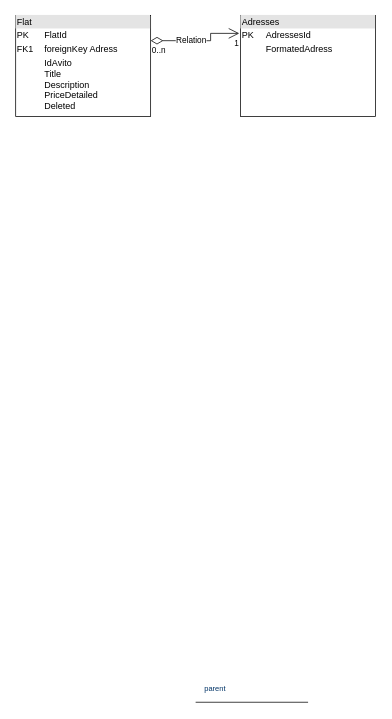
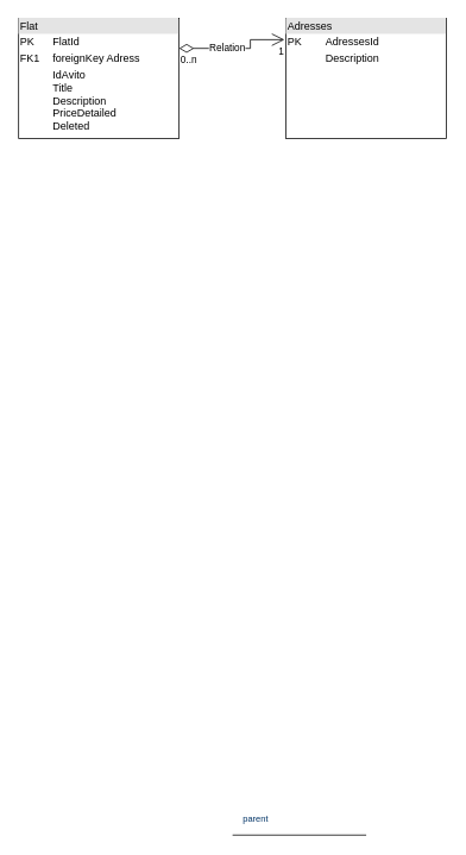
- <mxCell id="5" value="&lt;div style=&quot;box-sizing:border-box;width:100%;background:#e4e4e4;padding:2px;&quot;&gt;Adresses&lt;/div&gt;&lt;table style=&quot;width:100%;font-size:1em;&quot; cellpadding=&quot;2&quot; cellspacing=&quot;0&quot;&gt;&lt;tbody&gt;&lt;tr&gt;&lt;td&gt;PK&lt;/td&gt;&lt;td&gt;AdressesId&lt;/td&gt;&lt;/tr&gt;&lt;tr&gt;&lt;td&gt;&lt;br&gt;&lt;/td&gt;&lt;td&gt;FormatedAdress&lt;/td&gt;&lt;/tr&gt;&lt;/tbody&gt;&lt;/table&gt;" style="verticalAlign=top;align=left;overflow=fill;html=1;" vertex="1" parent="1"><mxGeometry x="320" y="20" width="180" height="135" as="geometry" /></mxCell>
+ <mxCell id="5" value="&lt;div style=&quot;box-sizing:border-box;width:100%;background:#e4e4e4;padding:2px;&quot;&gt;Adresses&lt;/div&gt;&lt;table style=&quot;width:100%;font-size:1em;&quot; cellpadding=&quot;2&quot; cellspacing=&quot;0&quot;&gt;&lt;tbody&gt;&lt;tr&gt;&lt;td&gt;PK&lt;/td&gt;&lt;td&gt;AdressesId&lt;/td&gt;&lt;/tr&gt;&lt;tr&gt;&lt;td&gt;&lt;br&gt;&lt;/td&gt;&lt;td&gt;Description&lt;/td&gt;&lt;/tr&gt;&lt;/tbody&gt;&lt;/table&gt;" style="verticalAlign=top;align=left;overflow=fill;html=1;" vertex="1" parent="1"><mxGeometry x="320" y="20" width="180" height="135" as="geometry" /></mxCell>
